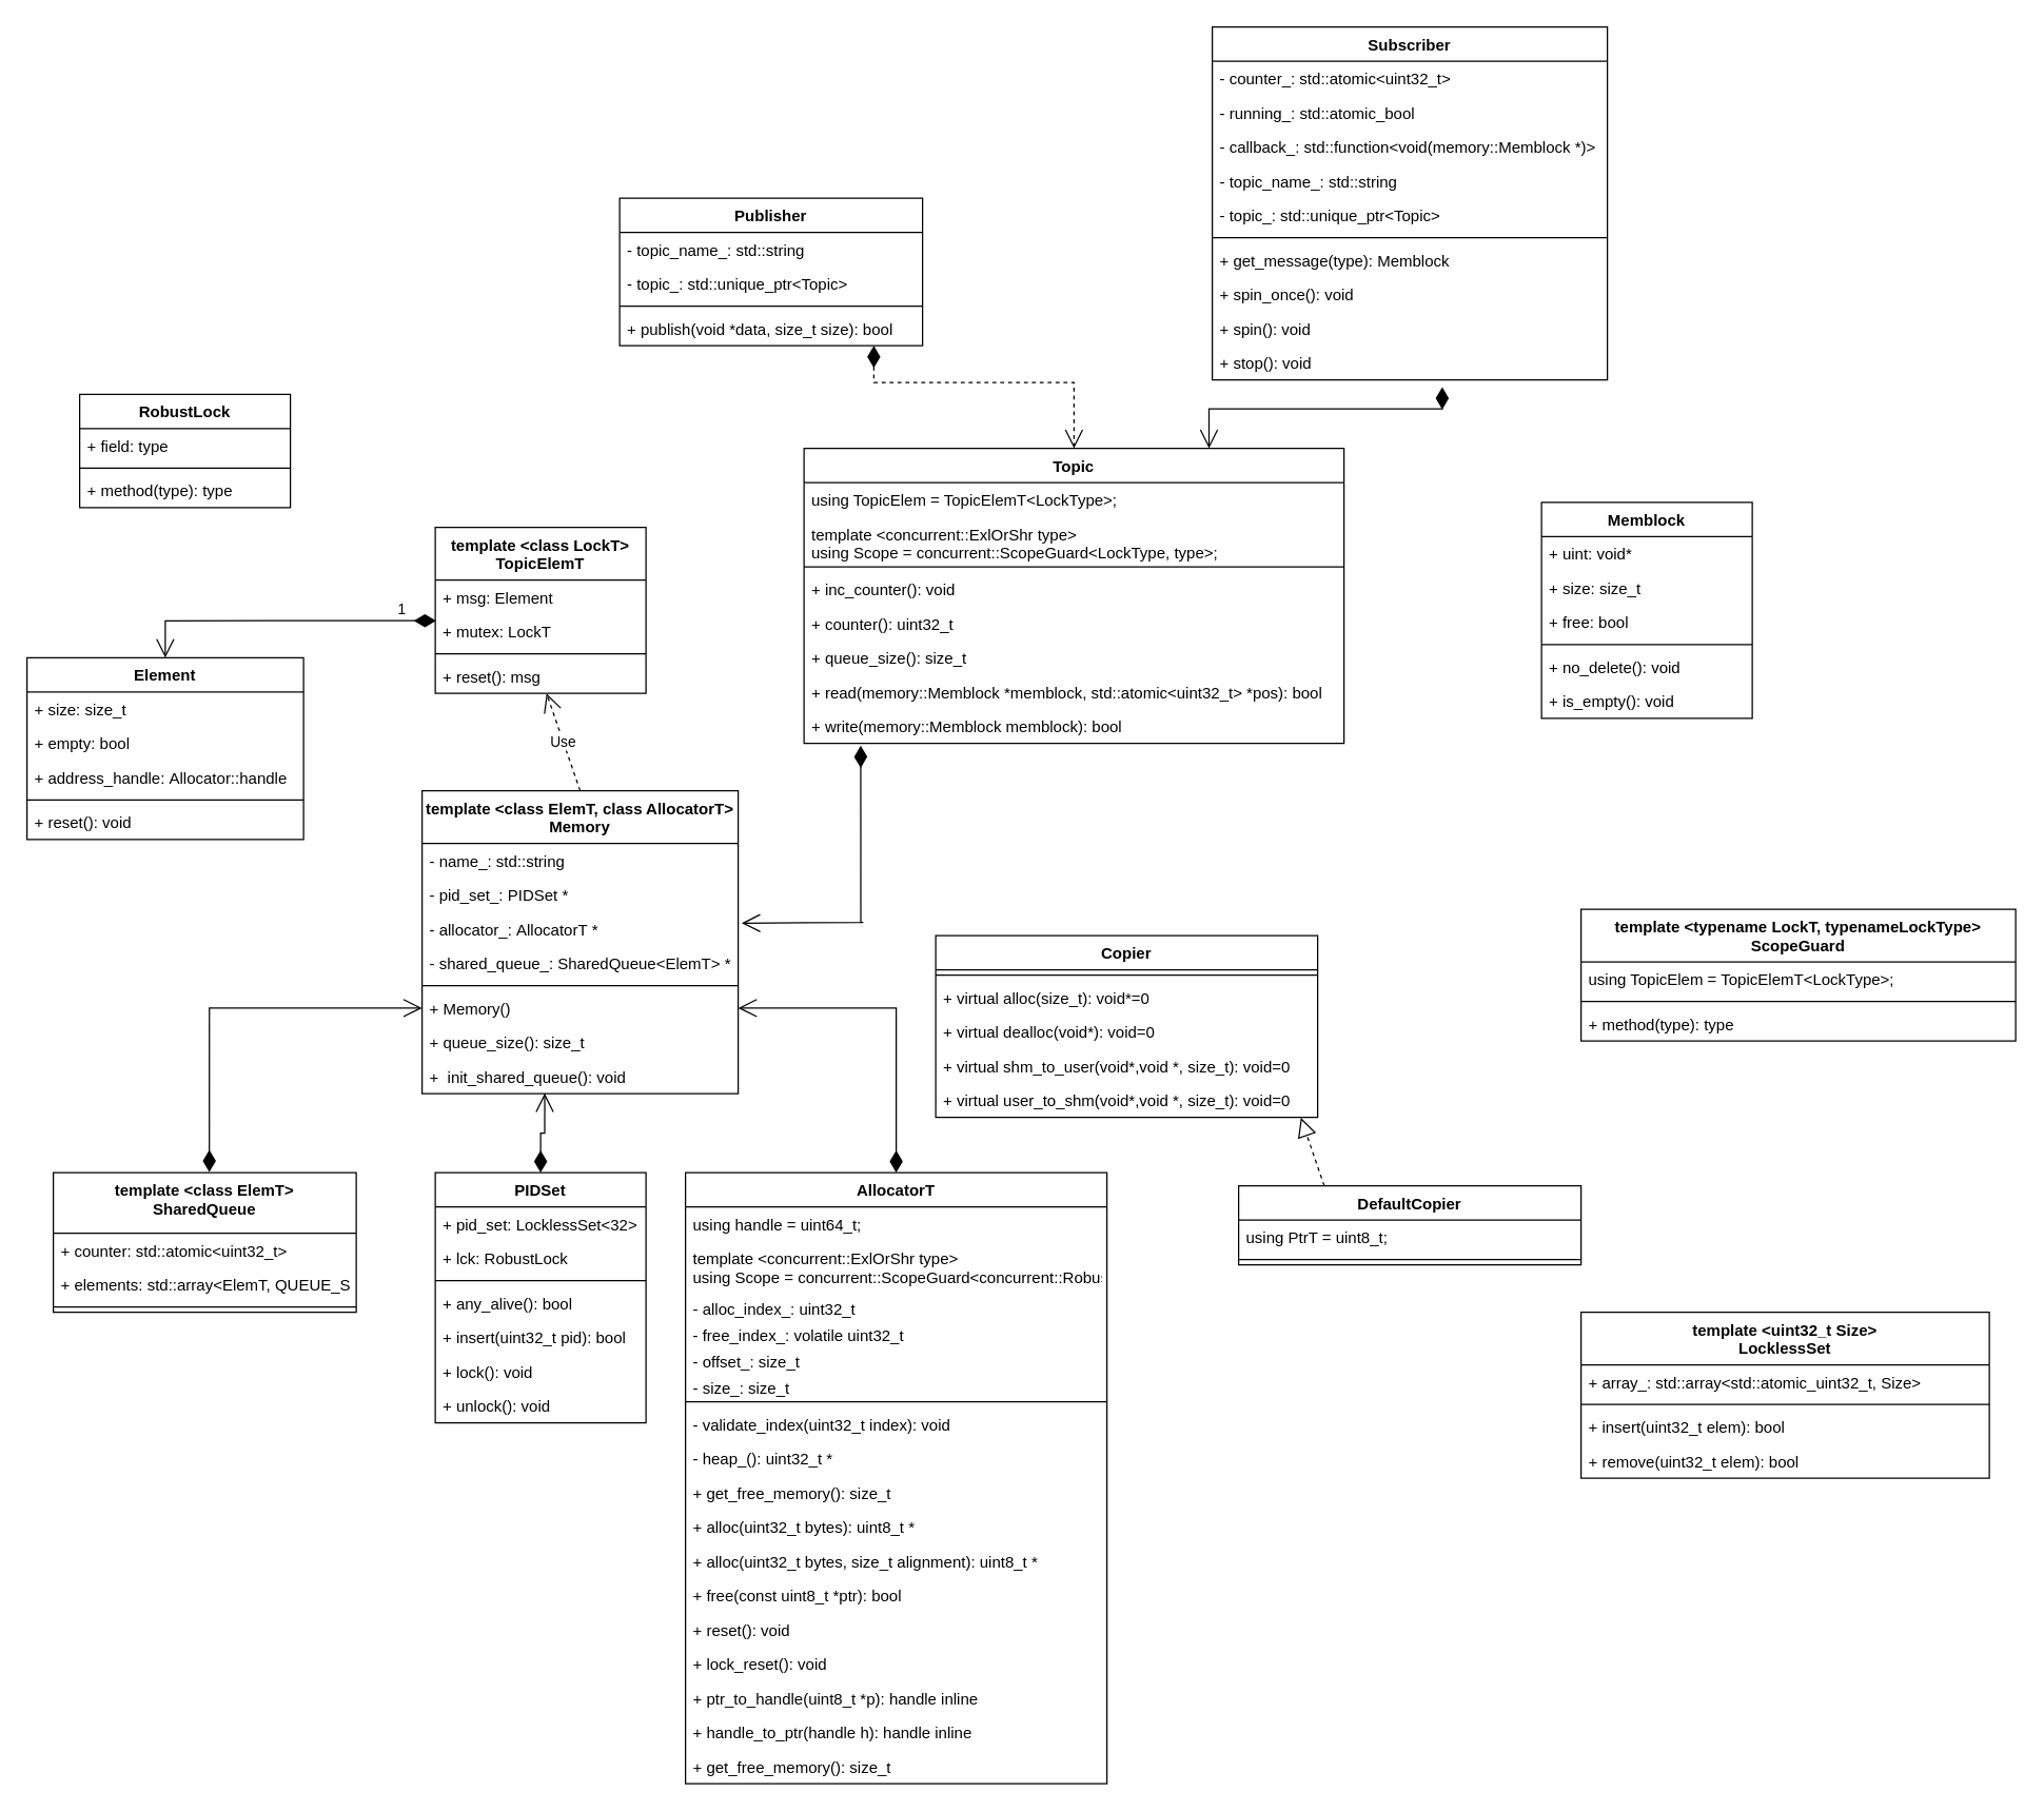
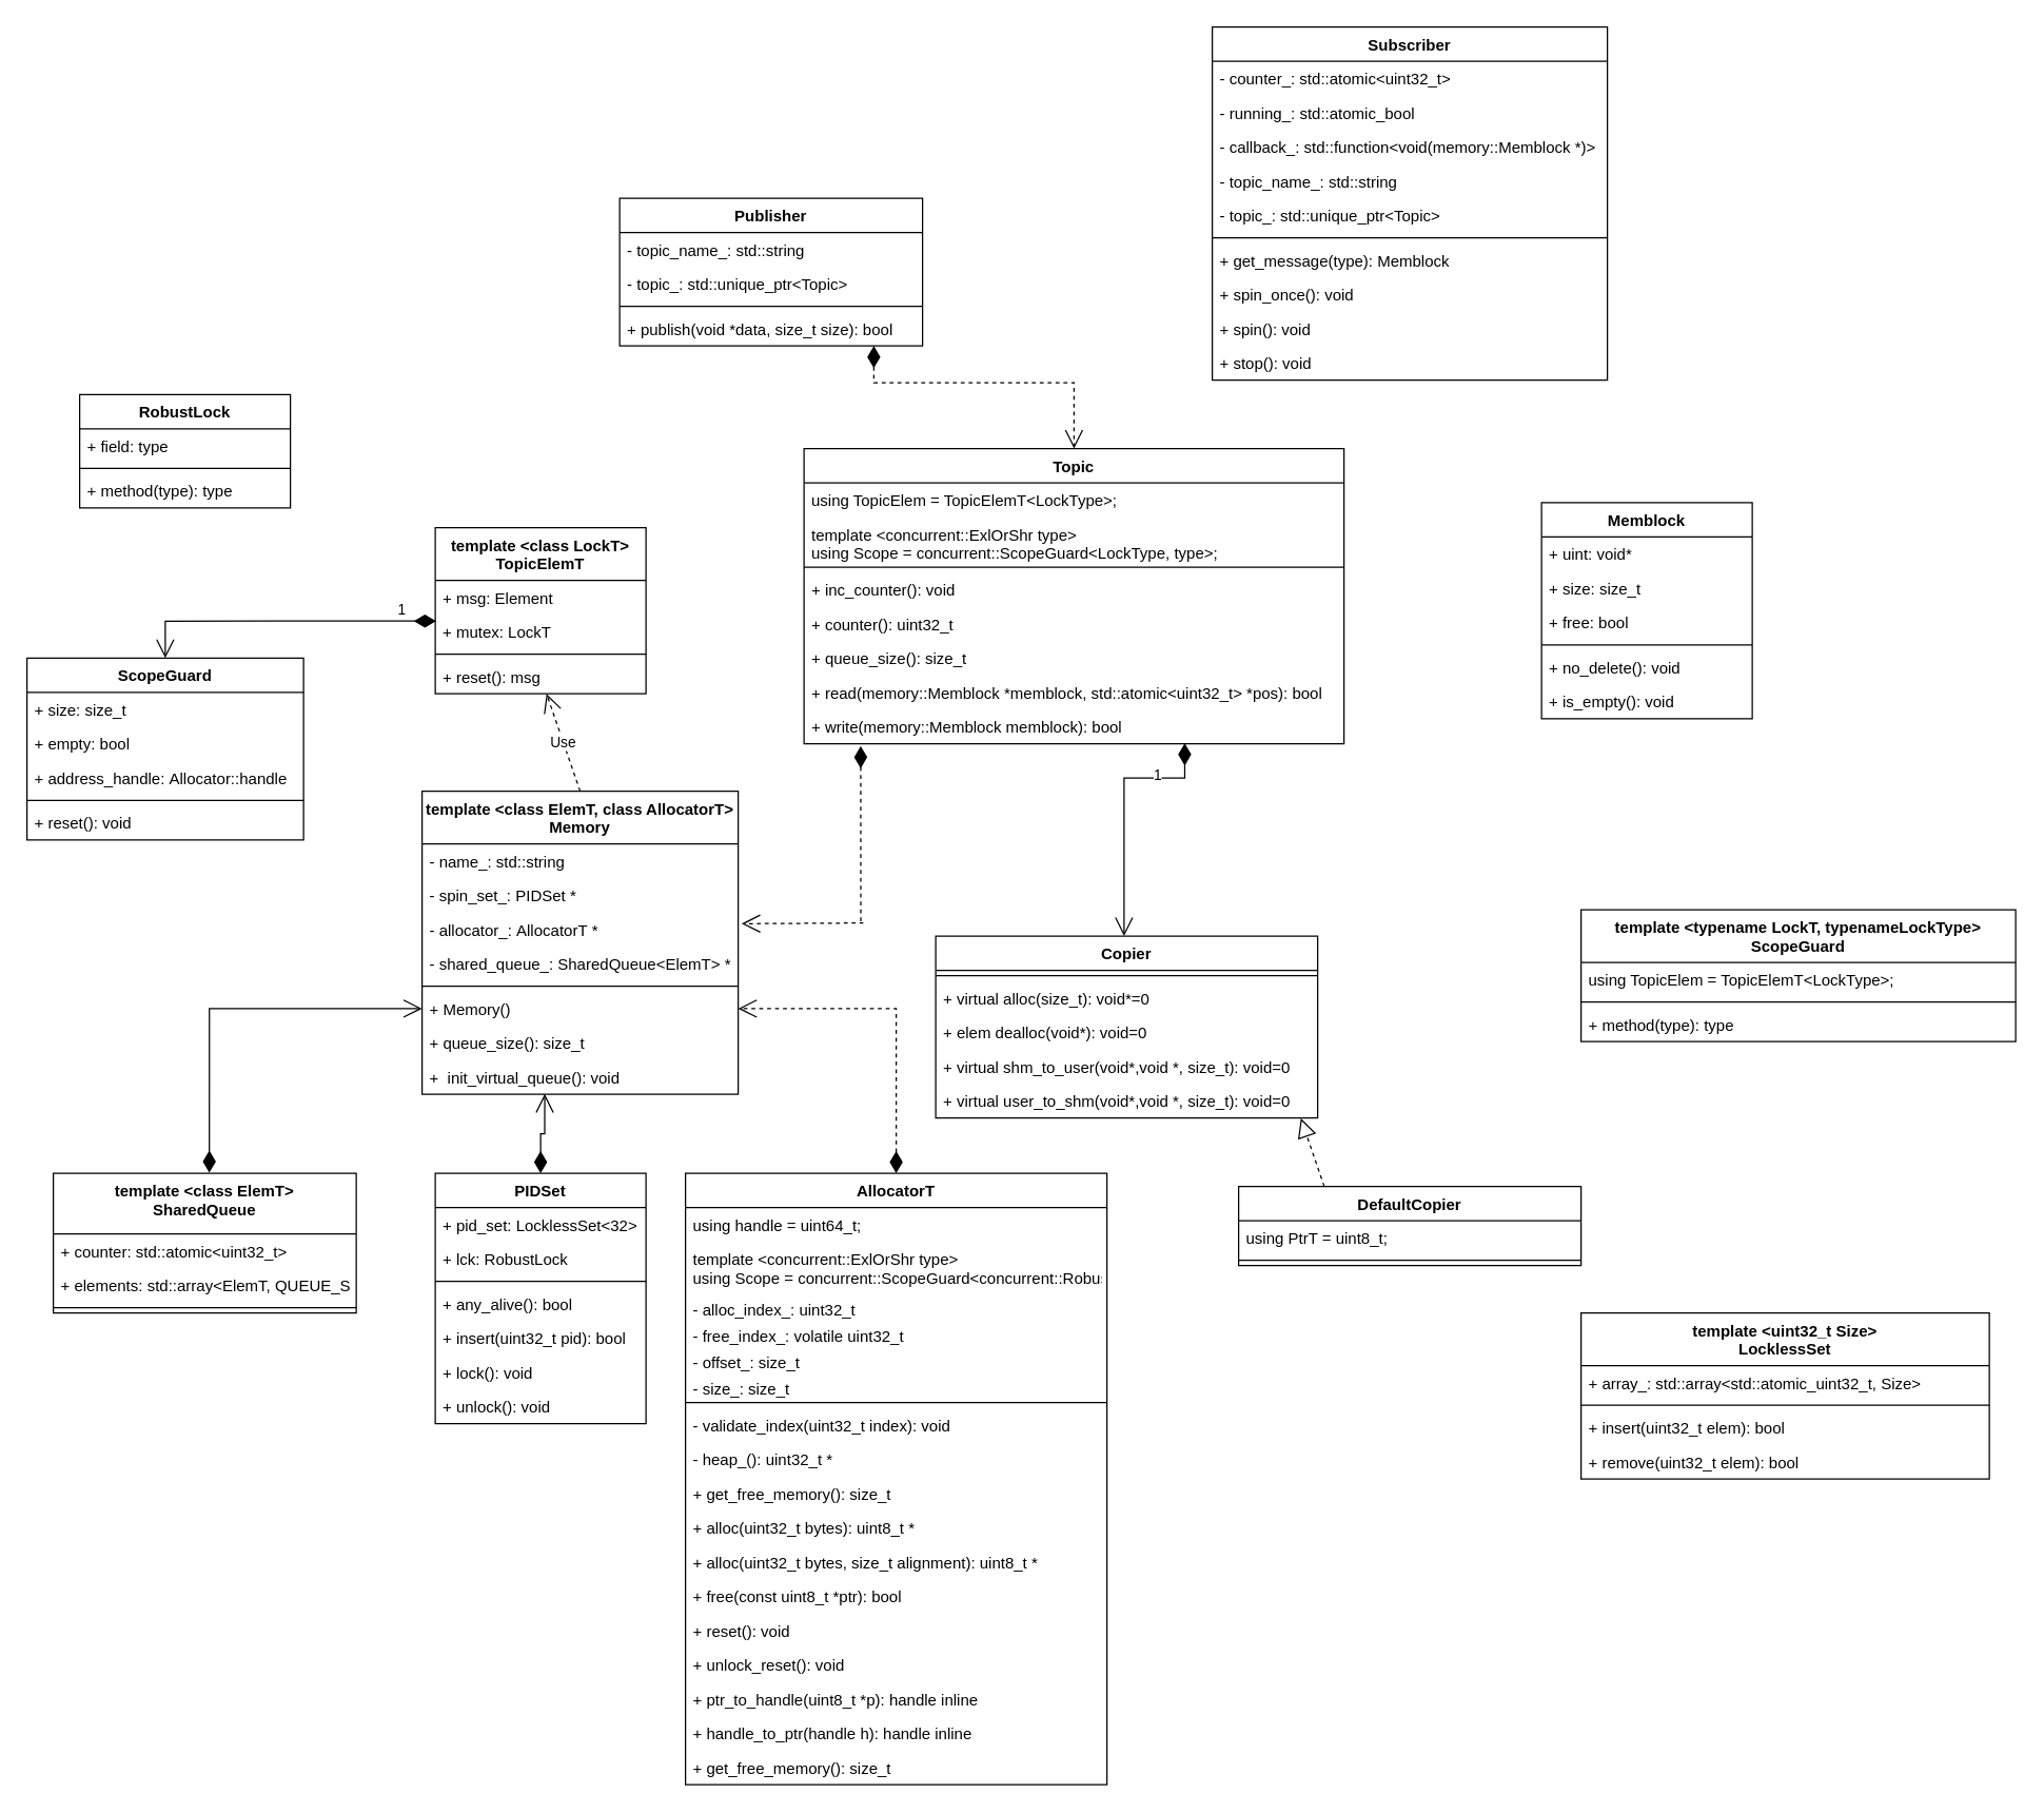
- <mxCell id="116" value="1" style="endArrow=open;html=1;endSize=12;startArrow=diamondThin;startSize=14;startFill=1;edgeStyle=orthogonalEdgeStyle;align=left;verticalAlign=bottom;rounded=0;fontColor=#FFFFFF;entryX=0.75;entryY=0;entryDx=0;entryDy=0;exitX=0.582;exitY=1.21;exitDx=0;exitDy=0;exitPerimeter=0;" edge="1" parent="1" source="28" target="29"><mxGeometry x="-0.504" y="-25" relative="1" as="geometry"><mxPoint x="1100" y="310" as="sourcePoint" /><mxPoint x="825" y="350" as="targetPoint" /><mxPoint as="offset" /><Array as="points"><mxPoint x="1095" y="310" /><mxPoint x="918" y="310" /><mxPoint x="918" y="340" /></Array></mxGeometry></mxCell>
- <mxCell id="43" value="Element" style="swimlane;fontStyle=1;align=center;verticalAlign=top;childLayout=stackLayout;horizontal=1;startSize=26;horizontalStack=0;resizeParent=1;resizeParentMax=0;resizeLast=0;collapsible=1;marginBottom=0;" vertex="1" parent="1"><mxGeometry x="20" y="499" width="210" height="138" as="geometry" /></mxCell>
+ <mxCell id="43" value="ScopeGuard" style="swimlane;fontStyle=1;align=center;verticalAlign=top;childLayout=stackLayout;horizontal=1;startSize=26;horizontalStack=0;resizeParent=1;resizeParentMax=0;resizeLast=0;collapsible=1;marginBottom=0;" vertex="1" parent="1"><mxGeometry x="20" y="499" width="210" height="138" as="geometry" /></mxCell>
+ <mxCell id="106" value="1" style="endArrow=open;html=1;endSize=12;startArrow=diamondThin;startSize=14;startFill=1;edgeStyle=orthogonalEdgeStyle;align=left;verticalAlign=bottom;rounded=0;exitX=0.705;exitY=0.987;exitDx=0;exitDy=0;exitPerimeter=0;" edge="1" parent="1" source="37" target="9"><mxGeometry x="-0.472" y="7" relative="1" as="geometry"><mxPoint x="710" y="670" as="sourcePoint" /><mxPoint x="870" y="670" as="targetPoint" /><Array as="points"><mxPoint x="899" y="590" /><mxPoint x="853" y="590" /></Array><mxPoint as="offset" /></mxGeometry></mxCell>
- <mxCell id="51" value="- pid_set_: PIDSet *" style="text;strokeColor=none;fillColor=none;align=left;verticalAlign=top;spacingLeft=4;spacingRight=4;overflow=hidden;rotatable=0;points=[[0,0.5],[1,0.5]];portConstraint=eastwest;" vertex="1" parent="49"><mxGeometry y="66" width="240" height="26" as="geometry" /></mxCell>
+ <mxCell id="51" value="- spin_set_: PIDSet *" style="text;strokeColor=none;fillColor=none;align=left;verticalAlign=top;spacingLeft=4;spacingRight=4;overflow=hidden;rotatable=0;points=[[0,0.5],[1,0.5]];portConstraint=eastwest;" vertex="1" parent="49"><mxGeometry y="66" width="240" height="26" as="geometry" /></mxCell>
- <mxCell id="105" value="1" style="endArrow=open;html=1;endSize=12;startArrow=diamondThin;startSize=14;startFill=1;edgeStyle=orthogonalEdgeStyle;align=left;verticalAlign=bottom;rounded=0;fontColor=#FFFFFF;entryX=1.011;entryY=0.33;entryDx=0;entryDy=0;entryPerimeter=0;exitX=0.105;exitY=1.066;exitDx=0;exitDy=0;exitPerimeter=0;" edge="1" parent="1" source="37" target="52"><mxGeometry x="-0.504" y="-25" relative="1" as="geometry"><mxPoint x="620" y="650" as="sourcePoint" /><mxPoint x="580" y="698" as="targetPoint" /><mxPoint as="offset" /><Array as="points"><mxPoint x="655" y="700" /><mxPoint x="620" y="700" /></Array></mxGeometry></mxCell>
+ <mxCell id="105" value="1" style="endArrow=open;html=1;endSize=12;startArrow=diamondThin;startSize=14;startFill=1;edgeStyle=orthogonalEdgeStyle;align=left;verticalAlign=bottom;rounded=0;fontColor=#FFFFFF;entryX=1.011;entryY=0.33;entryDx=0;entryDy=0;entryPerimeter=0;exitX=0.105;exitY=1.066;exitDx=0;exitDy=0;exitPerimeter=0;dashed=1;" edge="1" parent="1" source="37" target="52"><mxGeometry x="-0.504" y="-25" relative="1" as="geometry"><mxPoint x="620" y="650" as="sourcePoint" /><mxPoint x="580" y="698" as="targetPoint" /><mxPoint as="offset" /><Array as="points"><mxPoint x="655" y="700" /><mxPoint x="620" y="700" /></Array></mxGeometry></mxCell>
- <mxCell id="100" value="1" style="endArrow=open;html=1;endSize=12;startArrow=diamondThin;startSize=14;startFill=1;edgeStyle=orthogonalEdgeStyle;align=left;verticalAlign=bottom;rounded=0;fontColor=#FFFFFF;entryX=1;entryY=0.5;entryDx=0;entryDy=0;exitX=0.5;exitY=0;exitDx=0;exitDy=0;" edge="1" parent="1" source="81" target="55"><mxGeometry x="-0.915" y="18" relative="1" as="geometry"><mxPoint x="420" y="900" as="sourcePoint" /><mxPoint x="420.27" y="860.52" as="targetPoint" /><mxPoint as="offset" /></mxGeometry></mxCell>
+ <mxCell id="100" value="1" style="endArrow=open;html=1;endSize=12;startArrow=diamondThin;startSize=14;startFill=1;edgeStyle=orthogonalEdgeStyle;align=left;verticalAlign=bottom;rounded=0;fontColor=#FFFFFF;entryX=1;entryY=0.5;entryDx=0;entryDy=0;exitX=0.5;exitY=0;exitDx=0;exitDy=0;dashed=1;" edge="1" parent="1" source="81" target="55"><mxGeometry x="-0.915" y="18" relative="1" as="geometry"><mxPoint x="420" y="900" as="sourcePoint" /><mxPoint x="420.27" y="860.52" as="targetPoint" /><mxPoint as="offset" /></mxGeometry></mxCell>
- <mxCell id="12" value="+ virtual dealloc(void*): void=0" style="text;strokeColor=none;fillColor=none;align=left;verticalAlign=top;spacingLeft=4;spacingRight=4;overflow=hidden;rotatable=0;points=[[0,0.5],[1,0.5]];portConstraint=eastwest;" vertex="1" parent="9"><mxGeometry y="60" width="290" height="26" as="geometry" /></mxCell>
+ <mxCell id="12" value="+ elem dealloc(void*): void=0" style="text;strokeColor=none;fillColor=none;align=left;verticalAlign=top;spacingLeft=4;spacingRight=4;overflow=hidden;rotatable=0;points=[[0,0.5],[1,0.5]];portConstraint=eastwest;" vertex="1" parent="9"><mxGeometry y="60" width="290" height="26" as="geometry" /></mxCell>
- <mxCell id="57" value="+  init_shared_queue(): void" style="text;strokeColor=none;fillColor=none;align=left;verticalAlign=top;spacingLeft=4;spacingRight=4;overflow=hidden;rotatable=0;points=[[0,0.5],[1,0.5]];portConstraint=eastwest;" vertex="1" parent="49"><mxGeometry y="204" width="240" height="26" as="geometry" /></mxCell>
+ <mxCell id="57" value="+  init_virtual_queue(): void" style="text;strokeColor=none;fillColor=none;align=left;verticalAlign=top;spacingLeft=4;spacingRight=4;overflow=hidden;rotatable=0;points=[[0,0.5],[1,0.5]];portConstraint=eastwest;" vertex="1" parent="49"><mxGeometry y="204" width="240" height="26" as="geometry" /></mxCell>
- <mxCell id="96" value="+ lock_reset(): void" style="text;strokeColor=none;fillColor=none;align=left;verticalAlign=top;spacingLeft=4;spacingRight=4;overflow=hidden;rotatable=0;points=[[0,0.5],[1,0.5]];portConstraint=eastwest;fontColor=#000000;html=0;" vertex="1" parent="81"><mxGeometry y="360" width="320" height="26" as="geometry" /></mxCell>
+ <mxCell id="96" value="+ unlock_reset(): void" style="text;strokeColor=none;fillColor=none;align=left;verticalAlign=top;spacingLeft=4;spacingRight=4;overflow=hidden;rotatable=0;points=[[0,0.5],[1,0.5]];portConstraint=eastwest;fontColor=#000000;html=0;" vertex="1" parent="81"><mxGeometry y="360" width="320" height="26" as="geometry" /></mxCell>
